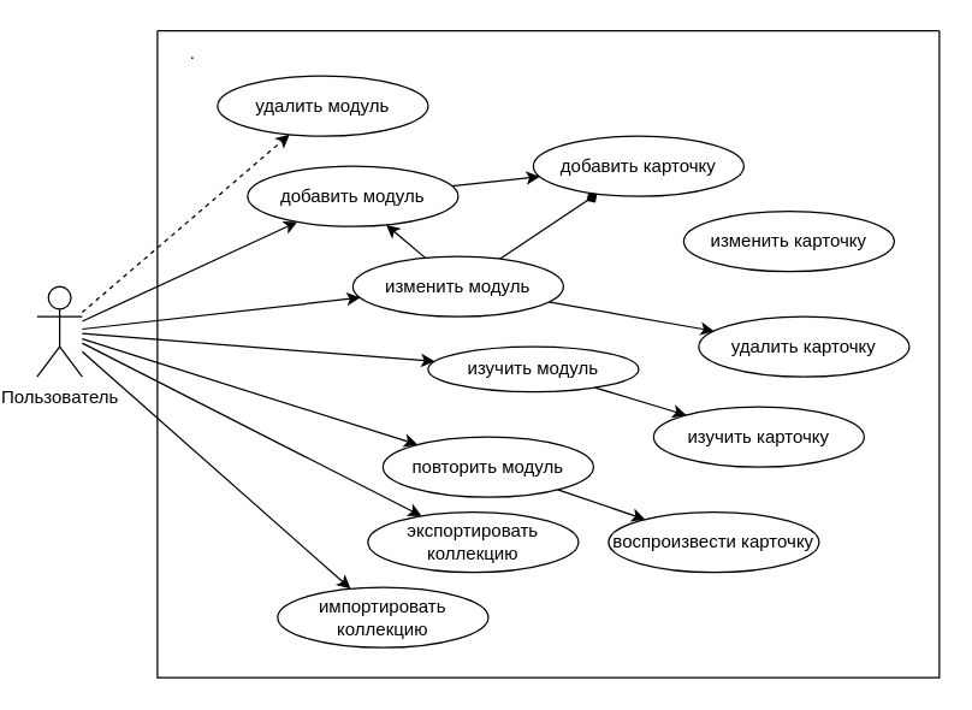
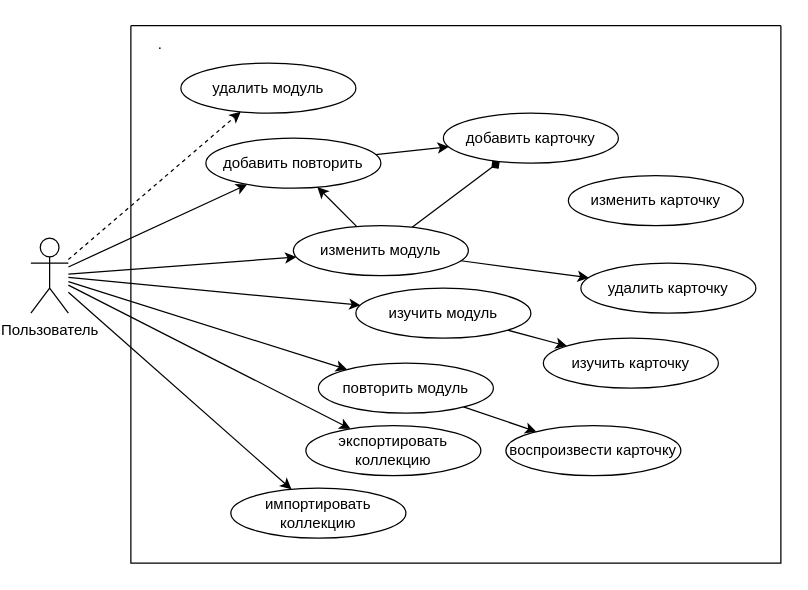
- <mxCell id="13" value="добавить модуль" style="ellipse;whiteSpace=wrap;html=1;" parent="10" vertex="1"><mxGeometry x="60" y="90" width="140" height="40" as="geometry" /></mxCell>
+ <mxCell id="13" value="добавить повторить" style="ellipse;whiteSpace=wrap;html=1;" parent="10" vertex="1"><mxGeometry x="60" y="90" width="140" height="40" as="geometry" /></mxCell>
- <mxCell id="18" value="изменить модуль" style="ellipse;whiteSpace=wrap;html=1;" parent="10" vertex="1"><mxGeometry x="130" y="150" width="140" height="40" as="geometry" /></mxCell>
+ <mxCell id="18" value="изменить модуль" style="ellipse;whiteSpace=wrap;html=1;" parent="10" vertex="1"><mxGeometry x="130" y="160" width="140" height="40" as="geometry" /></mxCell>
- <mxCell id="23" value="изучить модуль" style="ellipse;whiteSpace=wrap;html=1;" vertex="1" parent="10"><mxGeometry x="180" y="210" width="140" height="30" as="geometry" /></mxCell>
+ <mxCell id="23" value="изучить модуль" style="ellipse;whiteSpace=wrap;html=1;" vertex="1" parent="10"><mxGeometry x="180" y="210" width="140" height="40" as="geometry" /></mxCell>
